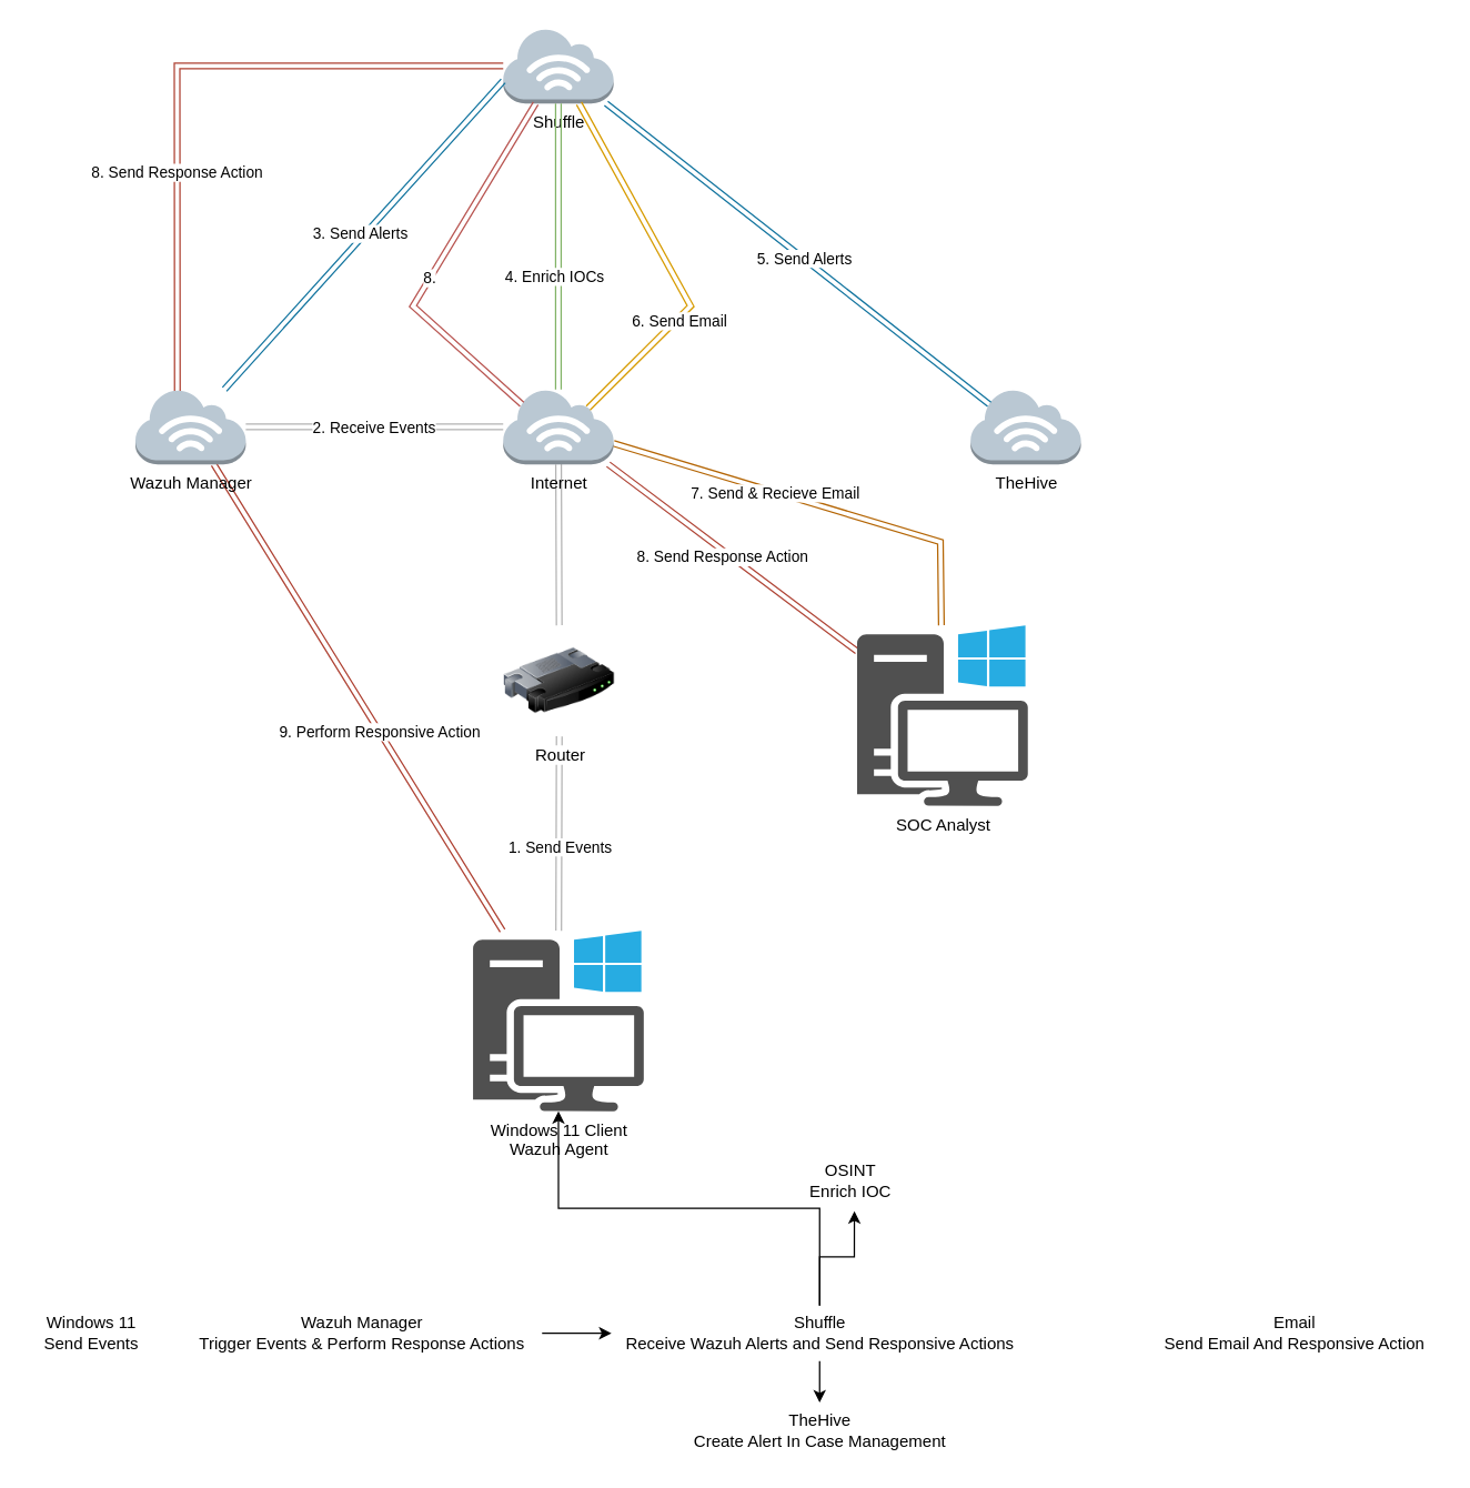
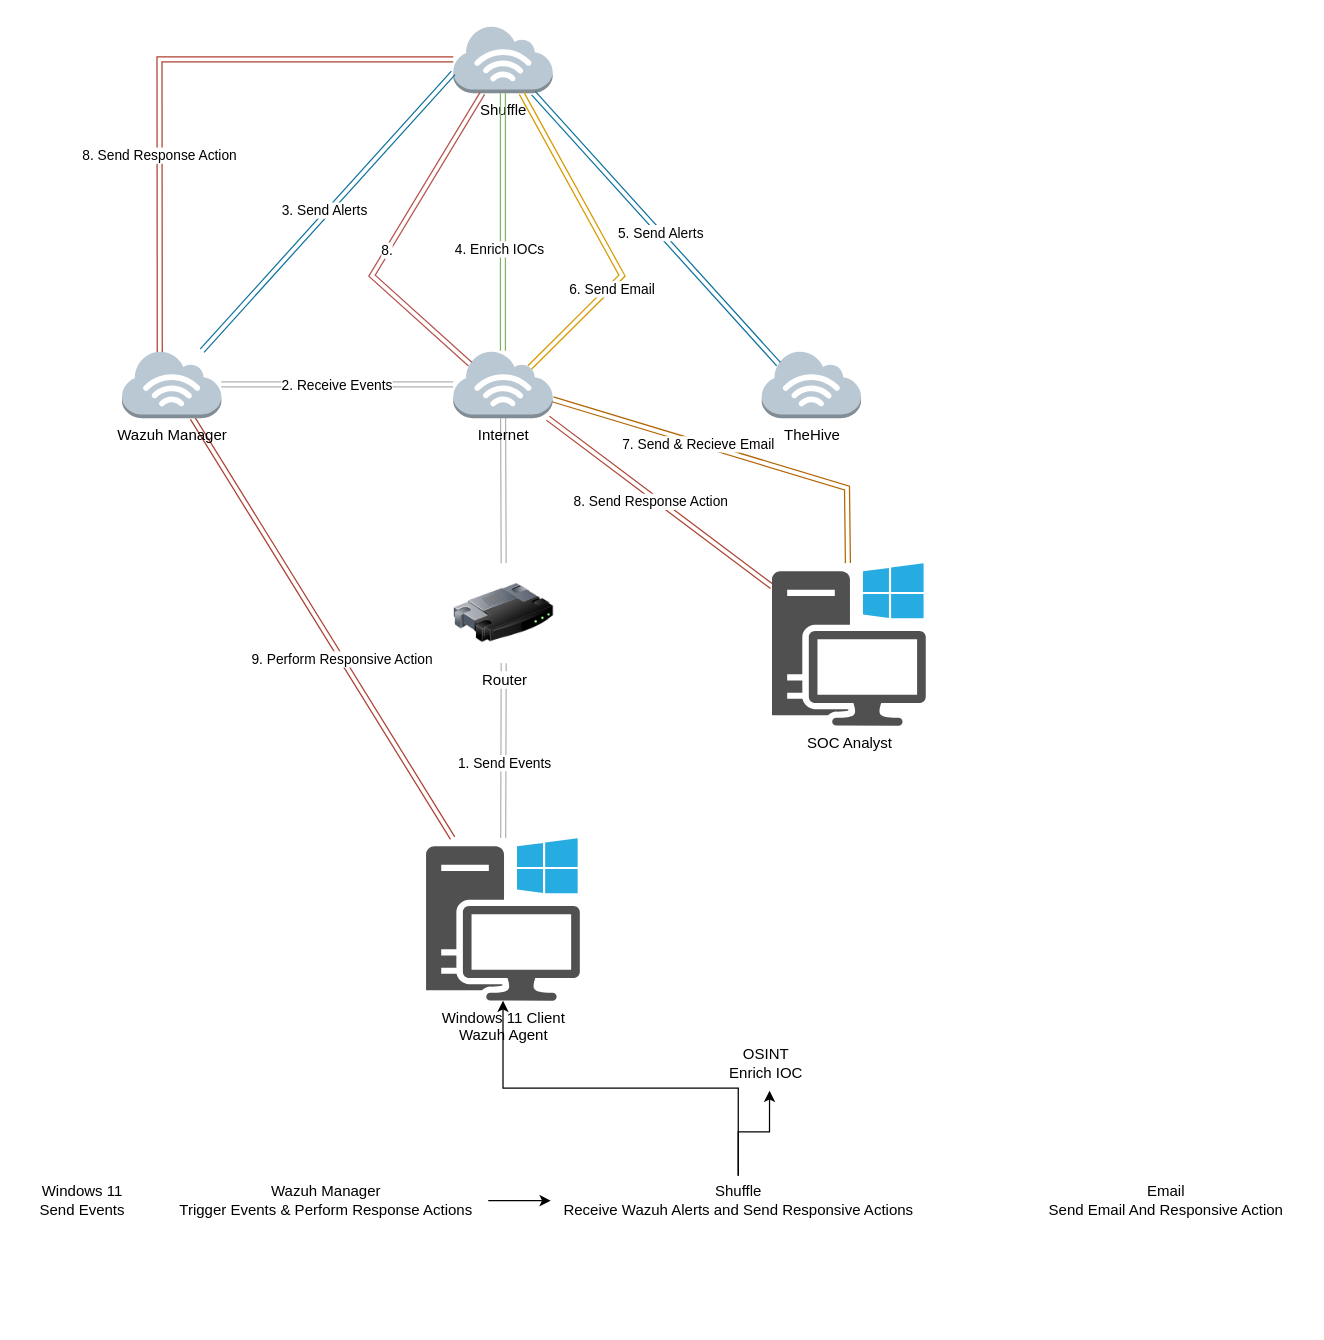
- <mxCell id="14" value="TheHive" style="outlineConnect=0;dashed=0;verticalLabelPosition=bottom;verticalAlign=top;align=center;html=1;shape=mxgraph.aws3.internet_3;fillColor=#bac8d3;strokeColor=#23445d;" vertex="1" parent="1"><mxGeometry x="698.75" y="280" width="79.5" height="54" as="geometry" /></mxCell>
+ <mxCell id="14" value="TheHive" style="outlineConnect=0;dashed=0;verticalLabelPosition=bottom;verticalAlign=top;align=center;html=1;shape=mxgraph.aws3.internet_3;fillColor=#bac8d3;strokeColor=#23445d;" vertex="1" parent="1"><mxGeometry x="608.75" y="280" width="79.5" height="54" as="geometry" /></mxCell>
- <mxCell id="38" style="edgeStyle=orthogonalEdgeStyle;rounded=0;orthogonalLoop=1;jettySize=auto;html=1;entryX=0.5;entryY=0;entryDx=0;entryDy=0;entryPerimeter=0;" edge="1" parent="1" source="35" target="37"><mxGeometry relative="1" as="geometry" /></mxCell>
- <mxCell id="37" value="TheHive&lt;div&gt;Create Alert In Case Management&lt;/div&gt;" style="text;html=1;align=center;verticalAlign=middle;resizable=0;points=[];autosize=1;strokeColor=none;fillColor=none;" vertex="1" parent="1"><mxGeometry x="490" y="1010" width="200" height="40" as="geometry" /></mxCell>
